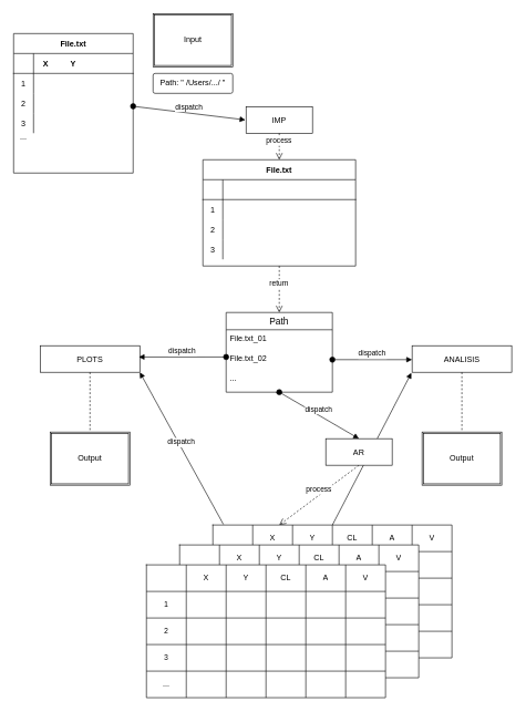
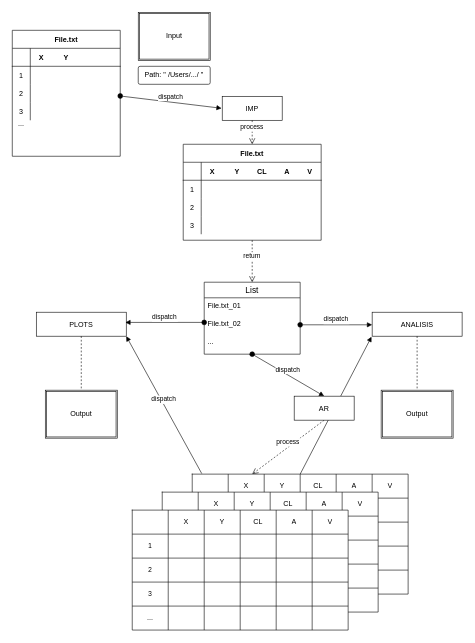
+ <mxCell id="32" value="  X          Y         CL         A         V" style="shape=partialRectangle;connectable=0;fillColor=none;top=0;left=0;bottom=0;right=0;align=left;spacingLeft=6;fontStyle=1;overflow=hidden;" vertex="1" parent="30"><mxGeometry x="30" width="200" height="30" as="geometry" /></mxCell>
- <mxCell id="20" value="Path" style="swimlane;fontStyle=0;childLayout=stackLayout;horizontal=1;startSize=26;horizontalStack=0;resizeParent=1;resizeParentMax=0;resizeLast=0;collapsible=1;marginBottom=0;align=center;fontSize=14;" vertex="1" parent="1"><mxGeometry x="340" y="470" width="160" height="120" as="geometry" /></mxCell>
+ <mxCell id="20" value="List" style="swimlane;fontStyle=0;childLayout=stackLayout;horizontal=1;startSize=26;horizontalStack=0;resizeParent=1;resizeParentMax=0;resizeLast=0;collapsible=1;marginBottom=0;align=center;fontSize=14;" vertex="1" parent="1"><mxGeometry x="340" y="470" width="160" height="120" as="geometry" /></mxCell>
